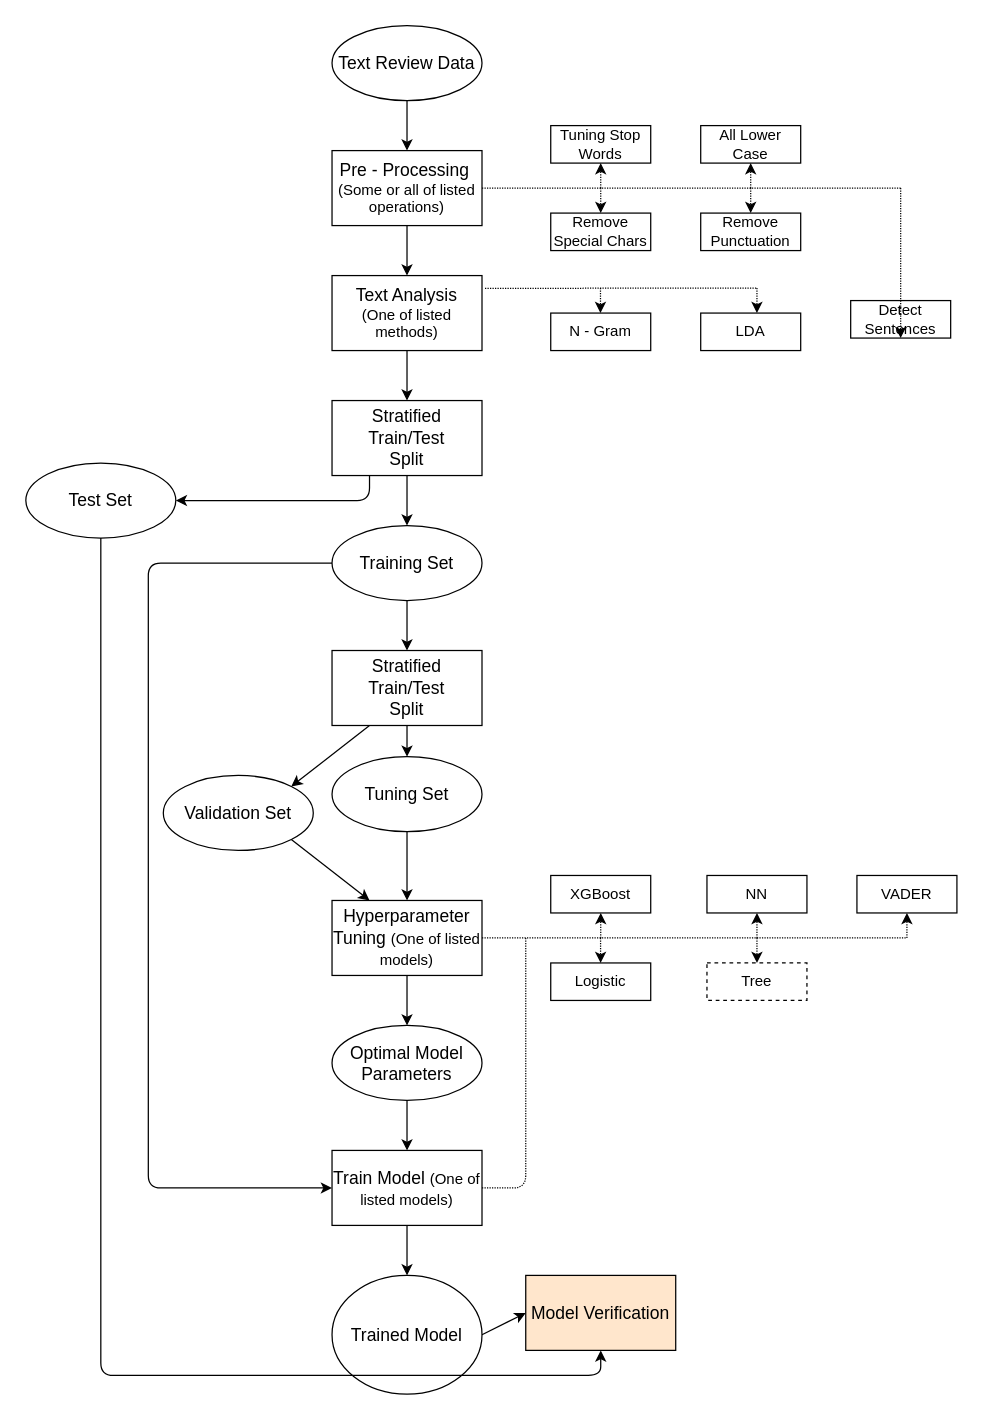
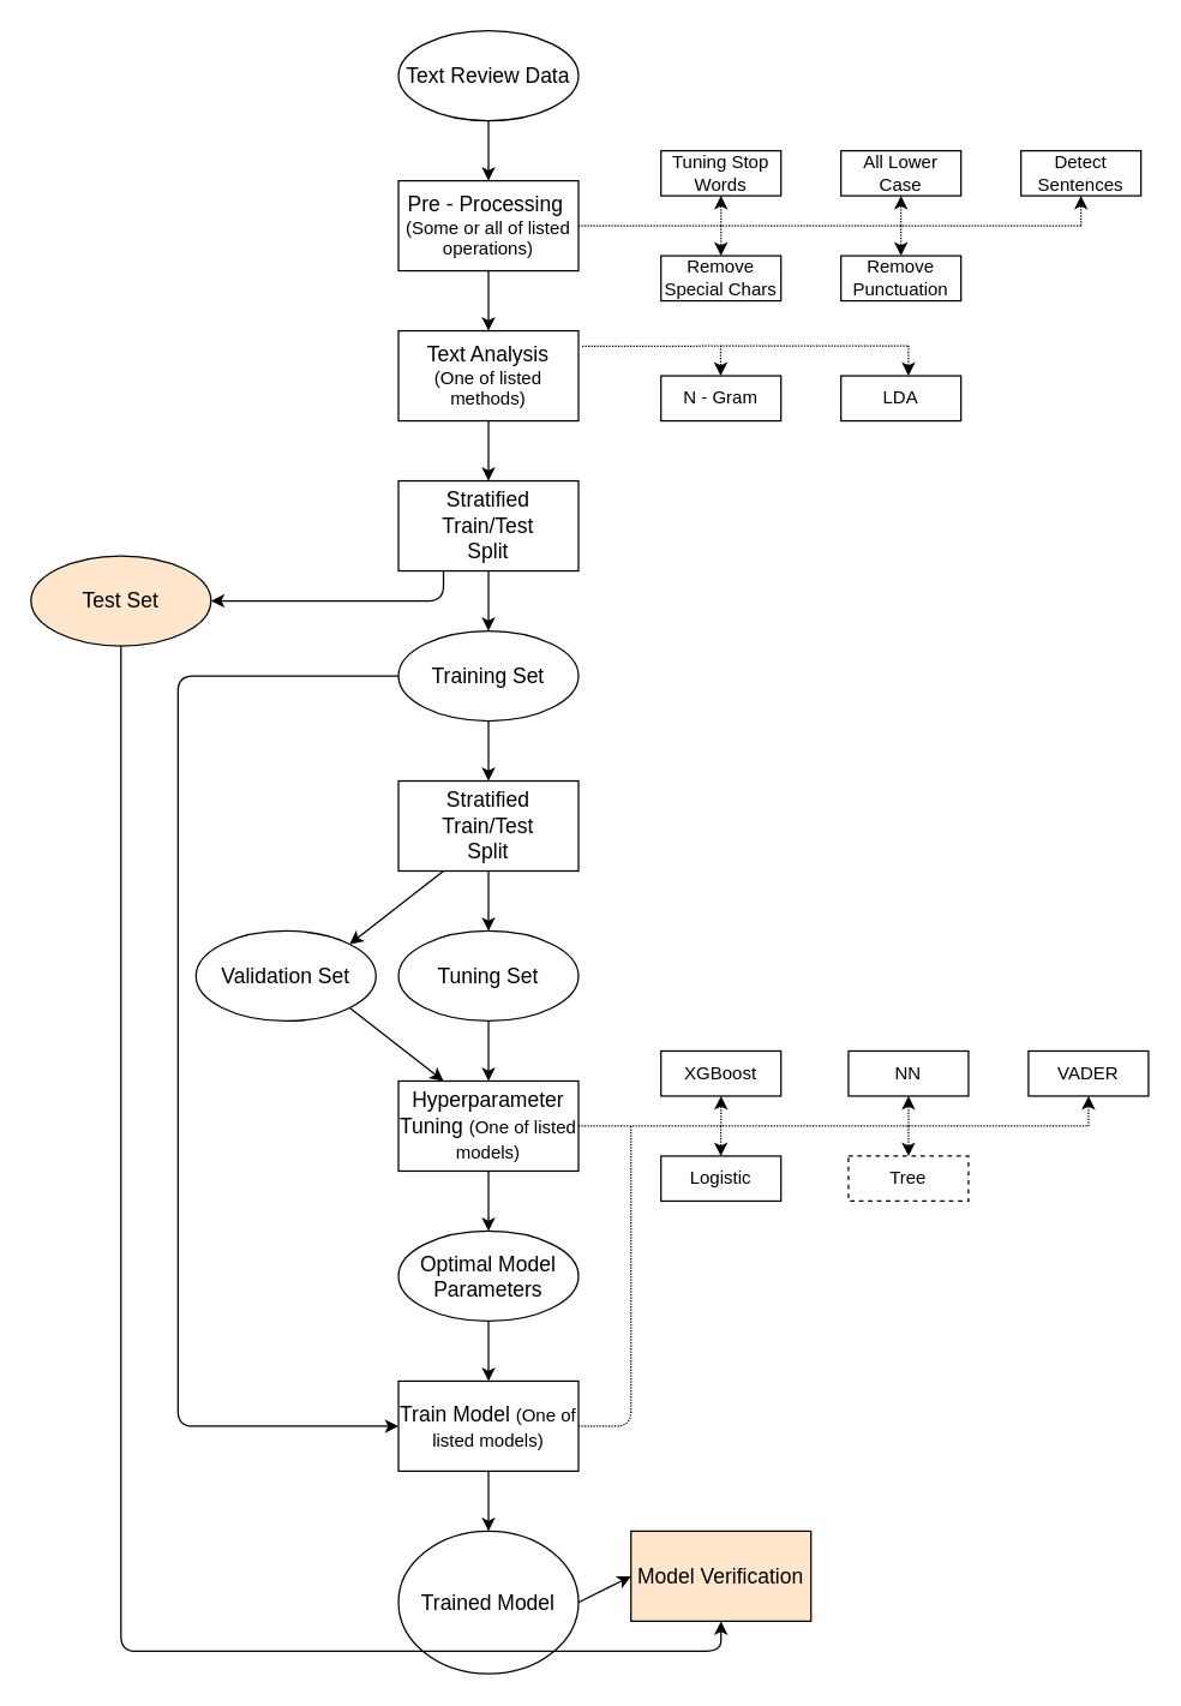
- <mxCell id="7" value="Detect Sentences" style="rounded=0;whiteSpace=wrap;html=1;" parent="1" vertex="1"><mxGeometry x="680" y="240" width="80" height="30" as="geometry" /></mxCell>
+ <mxCell id="7" value="Detect Sentences" style="rounded=0;whiteSpace=wrap;html=1;" parent="1" vertex="1"><mxGeometry x="680" y="100" width="80" height="30" as="geometry" /></mxCell>
- <mxCell id="42" value="&lt;span style=&quot;font-size: 14px&quot;&gt;Test Set&lt;/span&gt;" style="ellipse;whiteSpace=wrap;html=1;" parent="1" vertex="1"><mxGeometry x="20" y="370" width="120" height="60" as="geometry" /></mxCell>
+ <mxCell id="42" value="&lt;span style=&quot;font-size: 14px&quot;&gt;Test Set&lt;/span&gt;" style="ellipse;whiteSpace=wrap;html=1;fillColor=#ffe6cc;" parent="1" vertex="1"><mxGeometry x="20" y="370" width="120" height="60" as="geometry" /></mxCell>
- <mxCell id="44" value="&lt;span style=&quot;font-size: 14px&quot;&gt;Tuning Set&lt;/span&gt;" style="ellipse;whiteSpace=wrap;html=1;" parent="1" vertex="1"><mxGeometry x="265" y="605" width="120" height="60" as="geometry" /></mxCell>
+ <mxCell id="44" value="&lt;span style=&quot;font-size: 14px&quot;&gt;Tuning Set&lt;/span&gt;" style="ellipse;whiteSpace=wrap;html=1;" parent="1" vertex="1"><mxGeometry x="265" y="620" width="120" height="60" as="geometry" /></mxCell>
